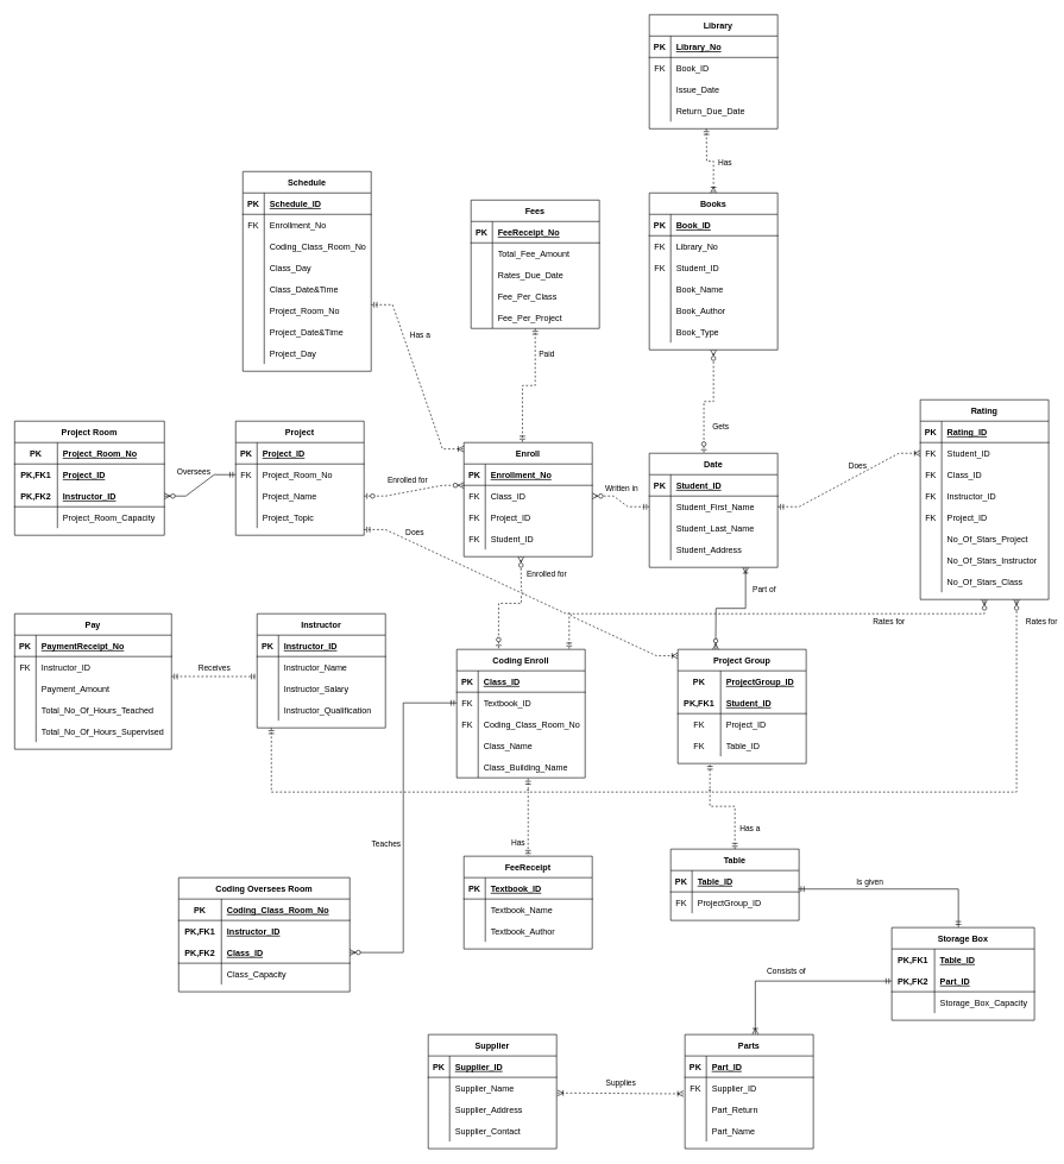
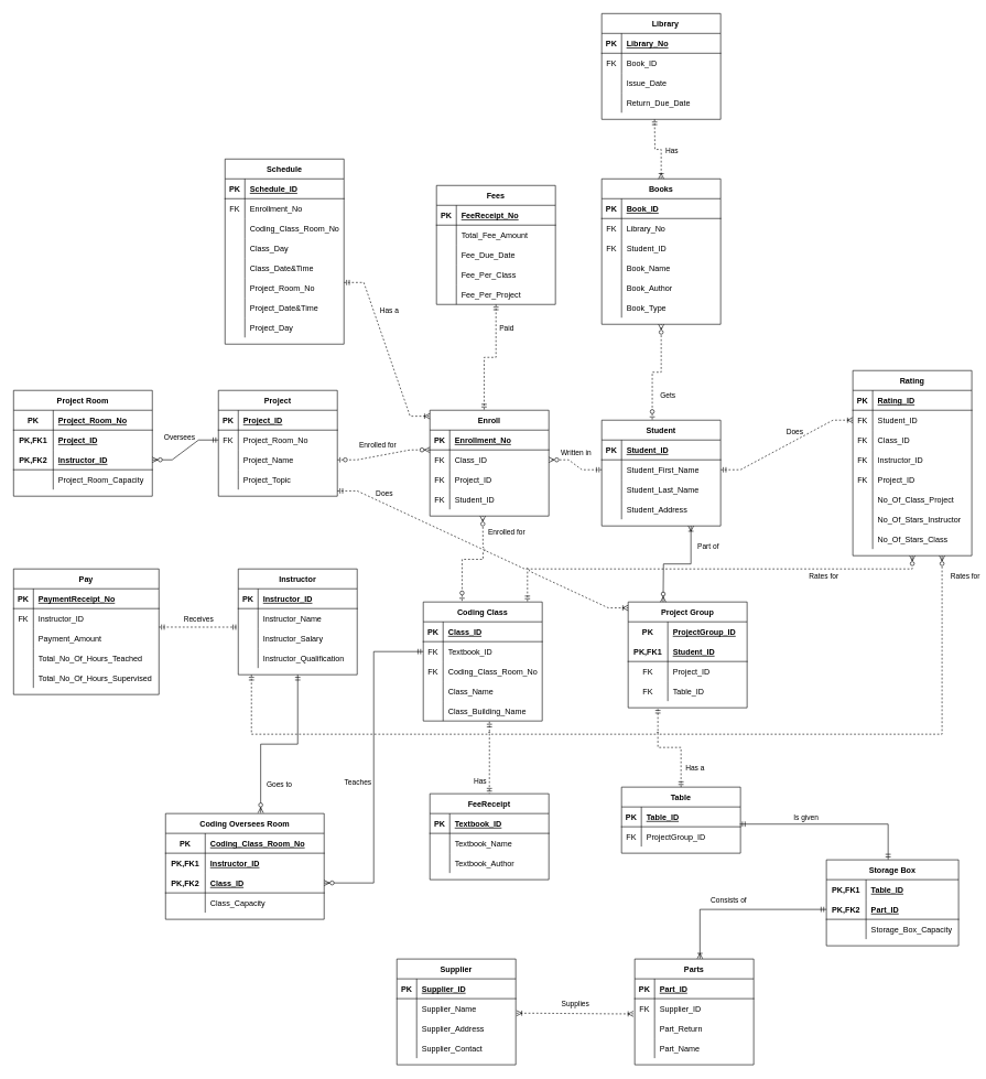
- <mxCell id="37" value="Rates_Due_Date" style="shape=partialRectangle;connectable=0;fillColor=none;top=0;left=0;bottom=0;right=0;align=left;spacingLeft=6;overflow=hidden;" parent="35" vertex="1"><mxGeometry x="30" width="150" height="30" as="geometry"><mxRectangle width="150" height="30" as="alternateBounds" /></mxGeometry></mxCell>
+ <mxCell id="37" value="Fee_Due_Date" style="shape=partialRectangle;connectable=0;fillColor=none;top=0;left=0;bottom=0;right=0;align=left;spacingLeft=6;overflow=hidden;" parent="35" vertex="1"><mxGeometry x="30" width="150" height="30" as="geometry"><mxRectangle width="150" height="30" as="alternateBounds" /></mxGeometry></mxCell>
- <mxCell id="15" value="Date" style="shape=table;startSize=30;container=1;collapsible=1;childLayout=tableLayout;fixedRows=1;rowLines=0;fontStyle=1;align=center;resizeLast=1;" parent="1" vertex="1"><mxGeometry x="910" y="635" width="180" height="160" as="geometry" /></mxCell>
+ <mxCell id="15" value="Student" style="shape=table;startSize=30;container=1;collapsible=1;childLayout=tableLayout;fixedRows=1;rowLines=0;fontStyle=1;align=center;resizeLast=1;" parent="1" vertex="1"><mxGeometry x="910" y="635" width="180" height="160" as="geometry" /></mxCell>
- <mxCell id="222" value="No_Of_Stars_Project" style="shape=partialRectangle;connectable=0;fillColor=none;top=0;left=0;bottom=0;right=0;align=left;spacingLeft=6;overflow=hidden;" parent="220" vertex="1"><mxGeometry x="30" width="150" height="30" as="geometry"><mxRectangle width="150" height="30" as="alternateBounds" /></mxGeometry></mxCell>
+ <mxCell id="222" value="No_Of_Class_Project" style="shape=partialRectangle;connectable=0;fillColor=none;top=0;left=0;bottom=0;right=0;align=left;spacingLeft=6;overflow=hidden;" parent="220" vertex="1"><mxGeometry x="30" width="150" height="30" as="geometry"><mxRectangle width="150" height="30" as="alternateBounds" /></mxGeometry></mxCell>
- <mxCell id="46" value="Coding Enroll" style="shape=table;startSize=30;container=1;collapsible=1;childLayout=tableLayout;fixedRows=1;rowLines=0;fontStyle=1;align=center;resizeLast=1;" parent="1" vertex="1"><mxGeometry x="640" y="910" width="180" height="180" as="geometry" /></mxCell>
+ <mxCell id="46" value="Coding Class" style="shape=table;startSize=30;container=1;collapsible=1;childLayout=tableLayout;fixedRows=1;rowLines=0;fontStyle=1;align=center;resizeLast=1;" parent="1" vertex="1"><mxGeometry x="640" y="910" width="180" height="180" as="geometry" /></mxCell>
+ <mxCell id="287" value="" style="edgeStyle=orthogonalEdgeStyle;fontSize=12;html=1;endArrow=ERzeroToMany;startArrow=ERmandOne;rounded=0;exitX=0.5;exitY=1;exitDx=0;exitDy=0;entryX=0.6;entryY=-0.006;entryDx=0;entryDy=0;entryPerimeter=0;" parent="1" source="87" target="274" edge="1"><mxGeometry width="100" height="100" relative="1" as="geometry"><mxPoint x="430" y="1140" as="sourcePoint" /><mxPoint x="530" y="1040" as="targetPoint" /></mxGeometry></mxCell>
+ <mxCell id="288" value="Goes to" style="edgeLabel;html=1;align=center;verticalAlign=middle;resizable=0;points=[];" parent="287" vertex="1" connectable="0"><mxGeometry x="0.584" y="2" relative="1" as="geometry"><mxPoint x="25" y="11" as="offset" /></mxGeometry></mxCell>
